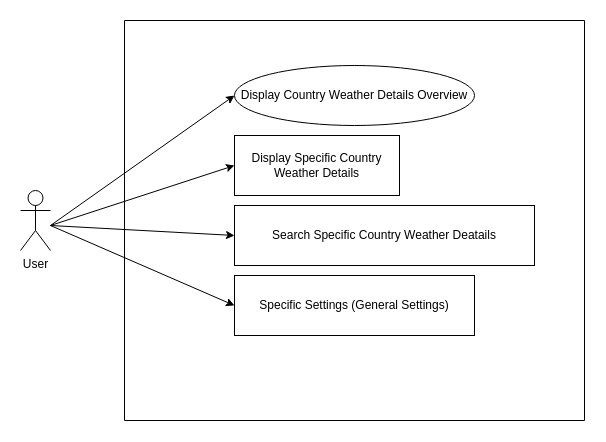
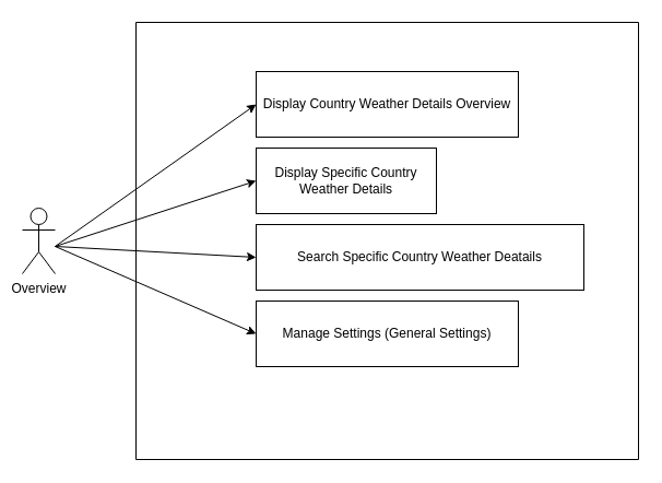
- <mxCell id="4" value="Display Country Weather Details Overview" style="ellipse;whiteSpace=wrap;html=1;" vertex="1" parent="2"><mxGeometry x="110" y="45" width="240" height="60" as="geometry" /></mxCell>
+ <mxCell id="4" value="Display Country Weather Details Overview" style="rounded=0;whiteSpace=wrap;html=1;" vertex="1" parent="2"><mxGeometry x="110" y="45" width="240" height="60" as="geometry" /></mxCell>
- <mxCell id="7" value="User&lt;br&gt;" style="shape=umlActor;verticalLabelPosition=bottom;verticalAlign=top;html=1;outlineConnect=0;" vertex="1" parent="1"><mxGeometry x="20" y="190" width="30" height="60" as="geometry" /></mxCell>
+ <mxCell id="7" value="Overview&lt;br&gt;" style="shape=umlActor;verticalLabelPosition=bottom;verticalAlign=top;html=1;outlineConnect=0;" vertex="1" parent="1"><mxGeometry x="20" y="190" width="30" height="60" as="geometry" /></mxCell>
- <mxCell id="6" value="Specific Settings (General Settings)" style="rounded=0;whiteSpace=wrap;html=1;" vertex="1" parent="2"><mxGeometry x="110" y="255" width="240" height="60" as="geometry" /></mxCell>
+ <mxCell id="6" value="Manage Settings (General Settings)" style="rounded=0;whiteSpace=wrap;html=1;" vertex="1" parent="2"><mxGeometry x="110" y="255" width="240" height="60" as="geometry" /></mxCell>
